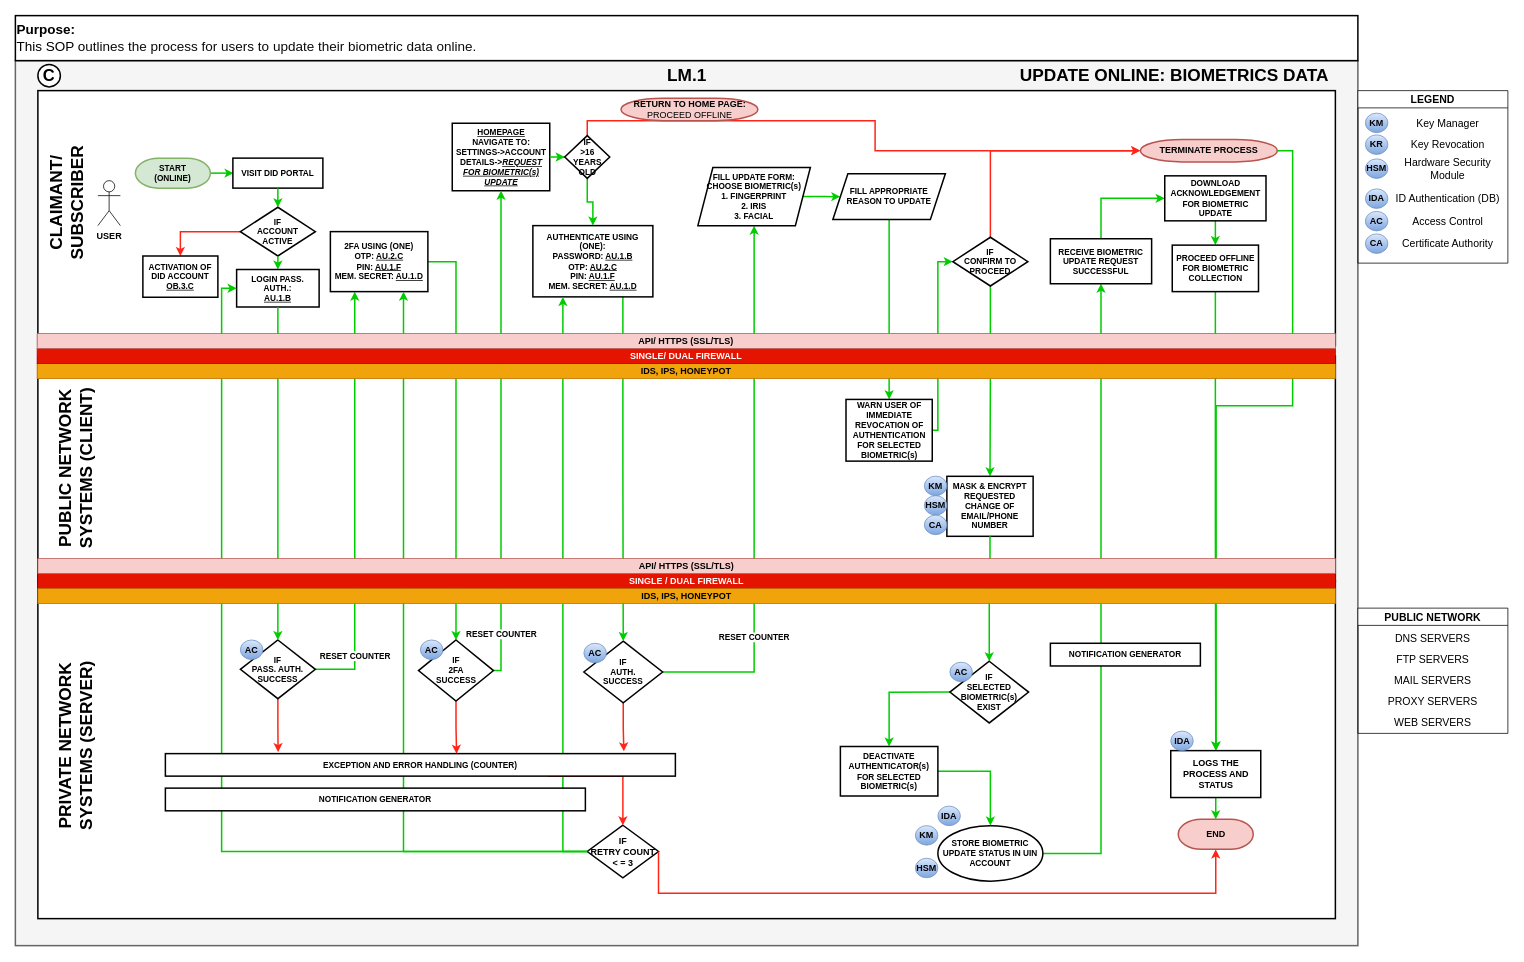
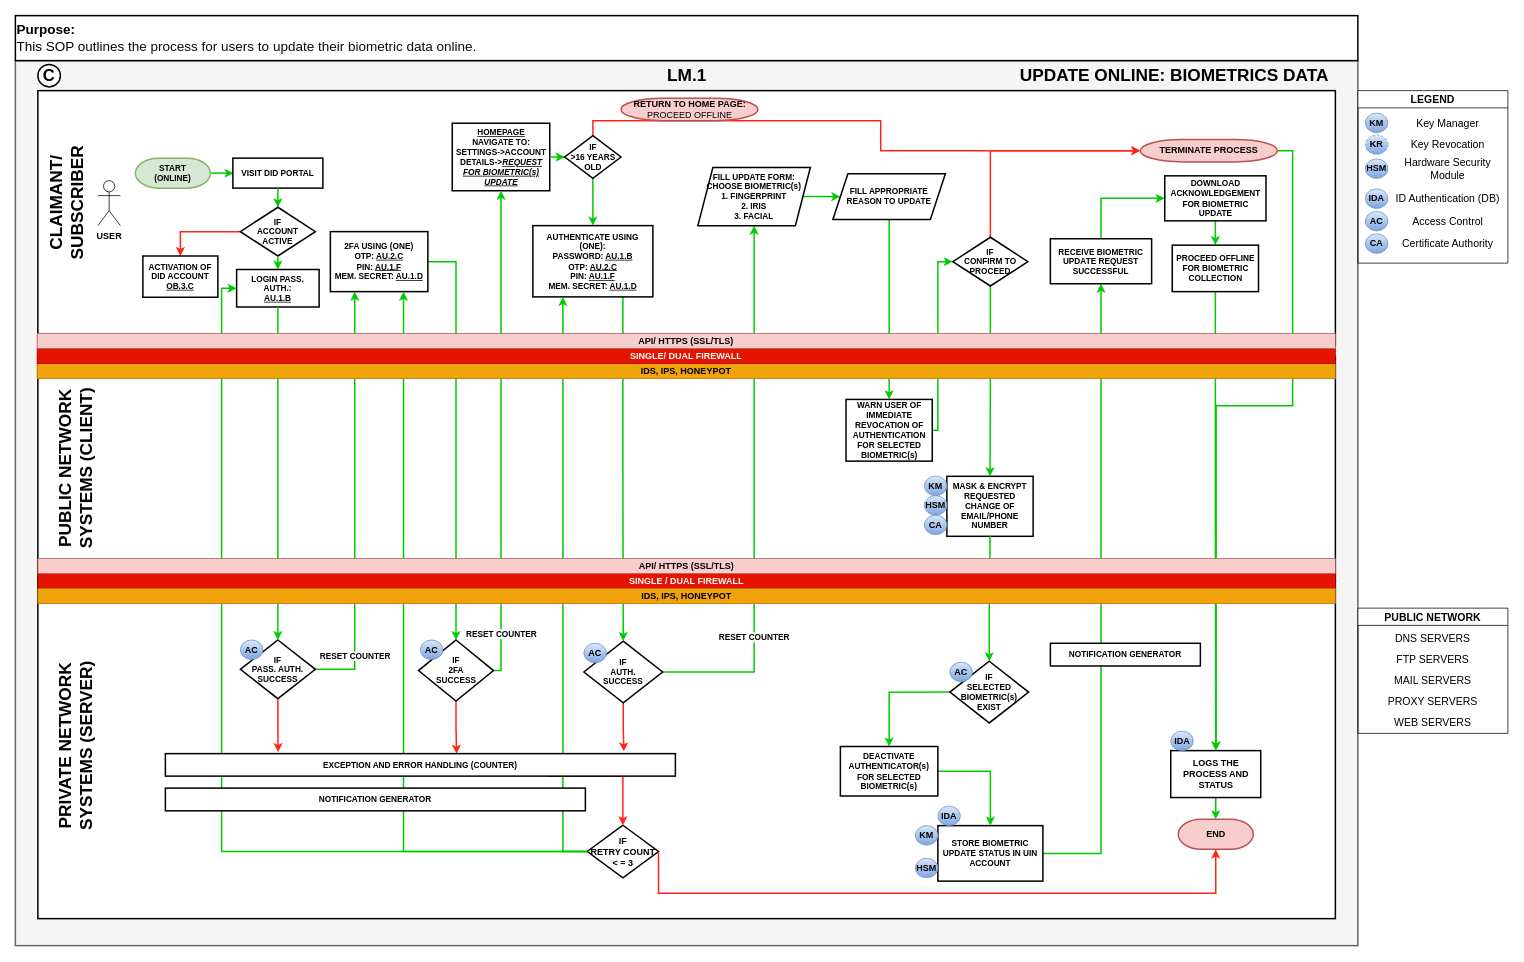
- <mxCell id="13" value="KR" style="ellipse;whiteSpace=wrap;html=1;fillColor=#dae8fc;strokeColor=#6c8ebf;gradientColor=#7ea6e0;fontStyle=1" parent="9" vertex="1"><mxGeometry x="10" y="59" width="30" height="26" as="geometry" /></mxCell>
+ <mxCell id="13" value="KR" style="ellipse;whiteSpace=wrap;html=1;fillColor=#dae8fc;strokeColor=#6c8ebf;gradientColor=#7ea6e0;fontStyle=1;dashed=1;" parent="9" vertex="1"><mxGeometry x="10" y="59" width="30" height="26" as="geometry" /></mxCell>
- <mxCell id="68" value="IF &lt;br&gt;&amp;gt;16 YEARS &lt;br&gt;OLD" style="rounded=0;whiteSpace=wrap;html=1;fontStyle=1;strokeWidth=2;fontSize=11;shape=rhombus;perimeter=rhombusPerimeter;" parent="1" vertex="1"><mxGeometry x="752.5" y="180" width="60" height="57" as="geometry" /></mxCell>
+ <mxCell id="68" value="IF &lt;br&gt;&amp;gt;16 YEARS &lt;br&gt;OLD" style="rounded=0;whiteSpace=wrap;html=1;fontStyle=1;strokeWidth=2;fontSize=11;shape=rhombus;perimeter=rhombusPerimeter;" parent="1" vertex="1"><mxGeometry x="752.5" y="180" width="75" height="57" as="geometry" /></mxCell>
- <mxCell id="75" value="STORE BIOMETRIC UPDATE STATUS IN UIN ACCOUNT" style="ellipse;whiteSpace=wrap;html=1;fontSize=11;fontStyle=1;strokeWidth=2;" parent="1" vertex="1"><mxGeometry x="1250" y="1100" width="140" height="74" as="geometry" /></mxCell>
+ <mxCell id="75" value="STORE BIOMETRIC UPDATE STATUS IN UIN ACCOUNT" style="rounded=0;whiteSpace=wrap;html=1;fontSize=11;fontStyle=1;strokeWidth=2;" parent="1" vertex="1"><mxGeometry x="1250" y="1100" width="140" height="74" as="geometry" /></mxCell>
